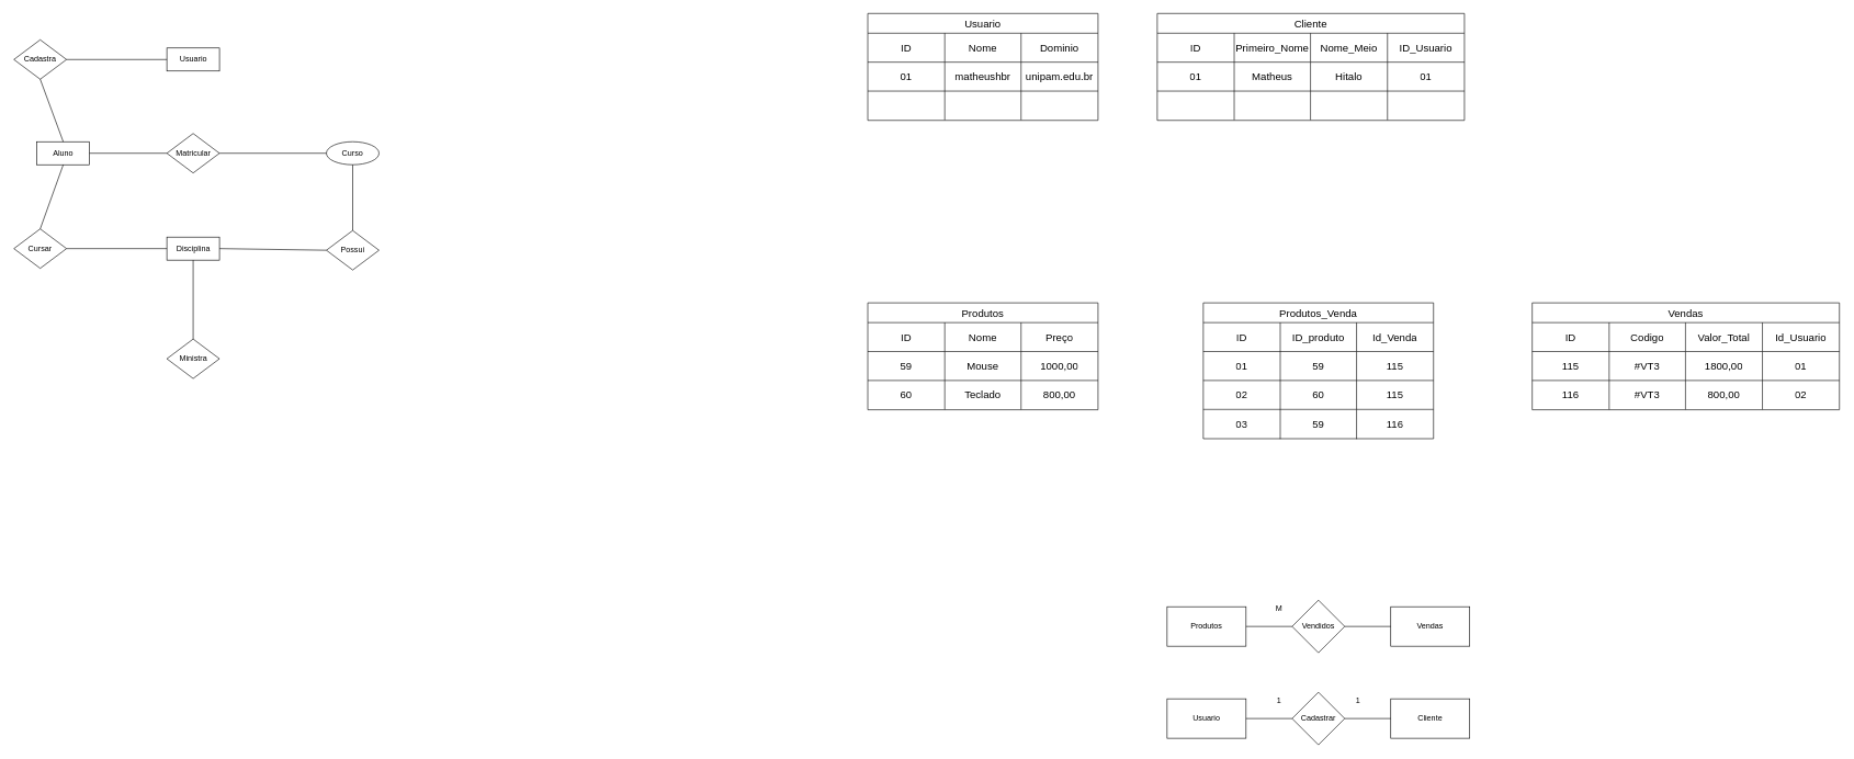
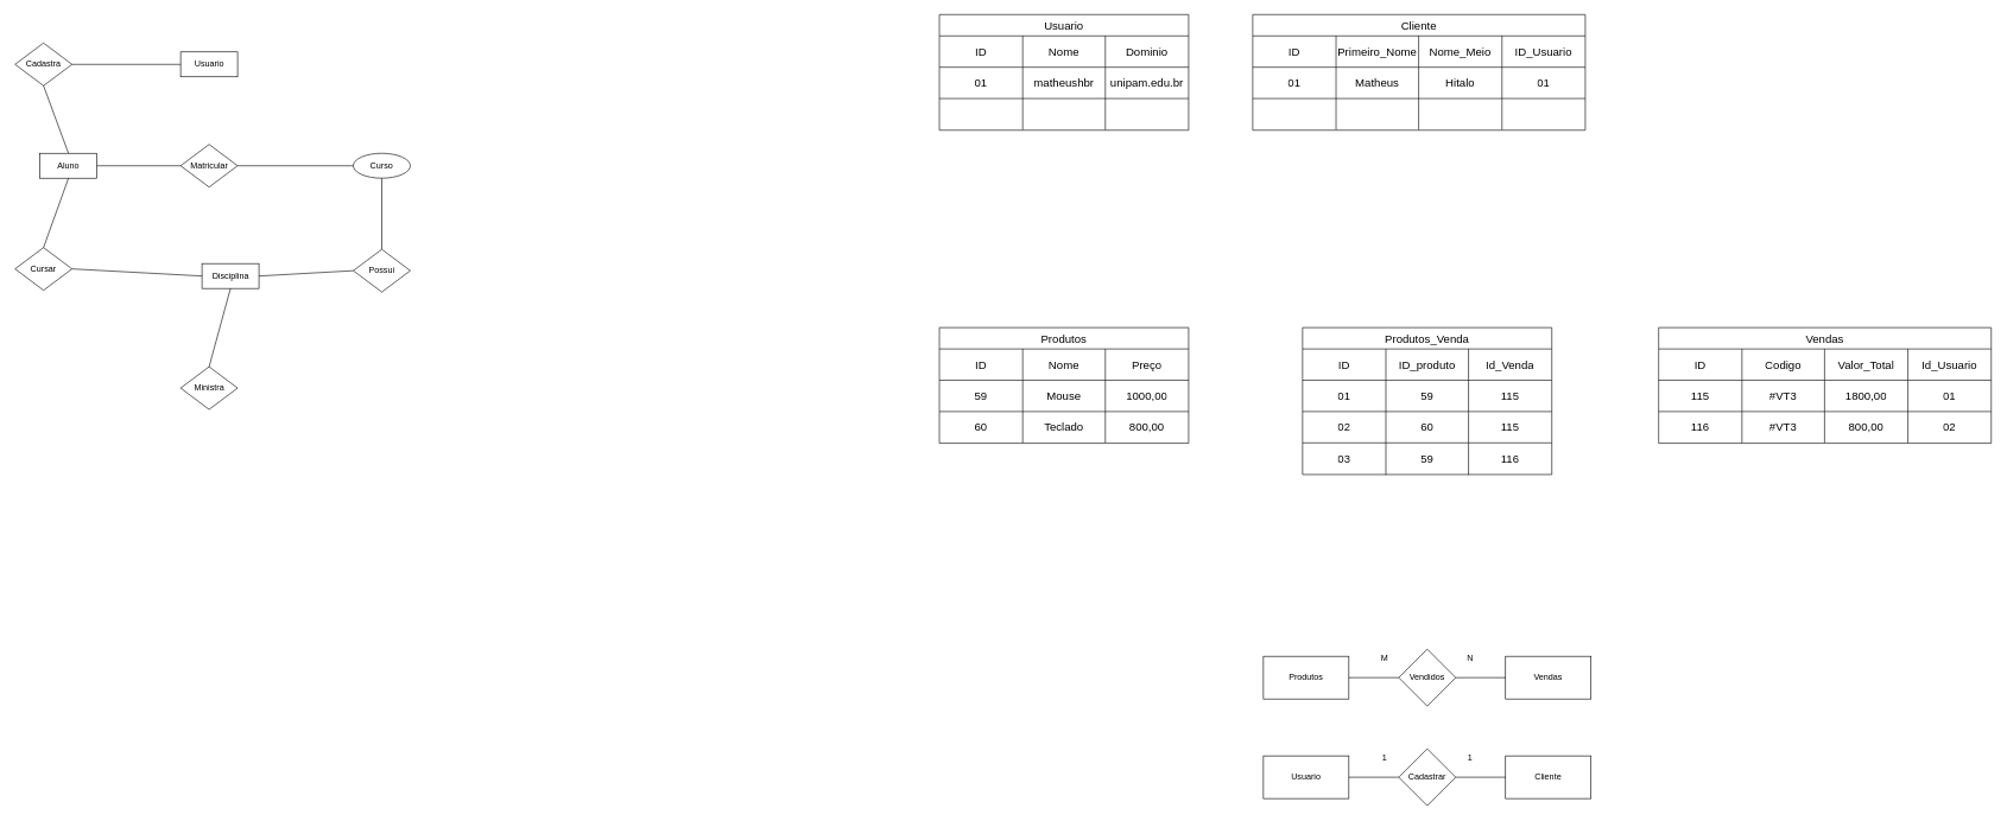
- <mxCell id="4" value="Disciplina" style="whiteSpace=wrap;html=1;" vertex="1" parent="1"><mxGeometry x="252.5" y="360" width="80" height="35" as="geometry" /></mxCell>
+ <mxCell id="4" value="Disciplina" style="whiteSpace=wrap;html=1;" vertex="1" parent="1"><mxGeometry x="282.5" y="370" width="80" height="35" as="geometry" /></mxCell>
+ <mxCell id="101" value="N" style="text;html=1;align=center;verticalAlign=middle;resizable=0;points=[];autosize=1;strokeColor=none;fillColor=none;" vertex="1" parent="1"><mxGeometry x="2048" y="910" width="30" height="30" as="geometry" /></mxCell>
